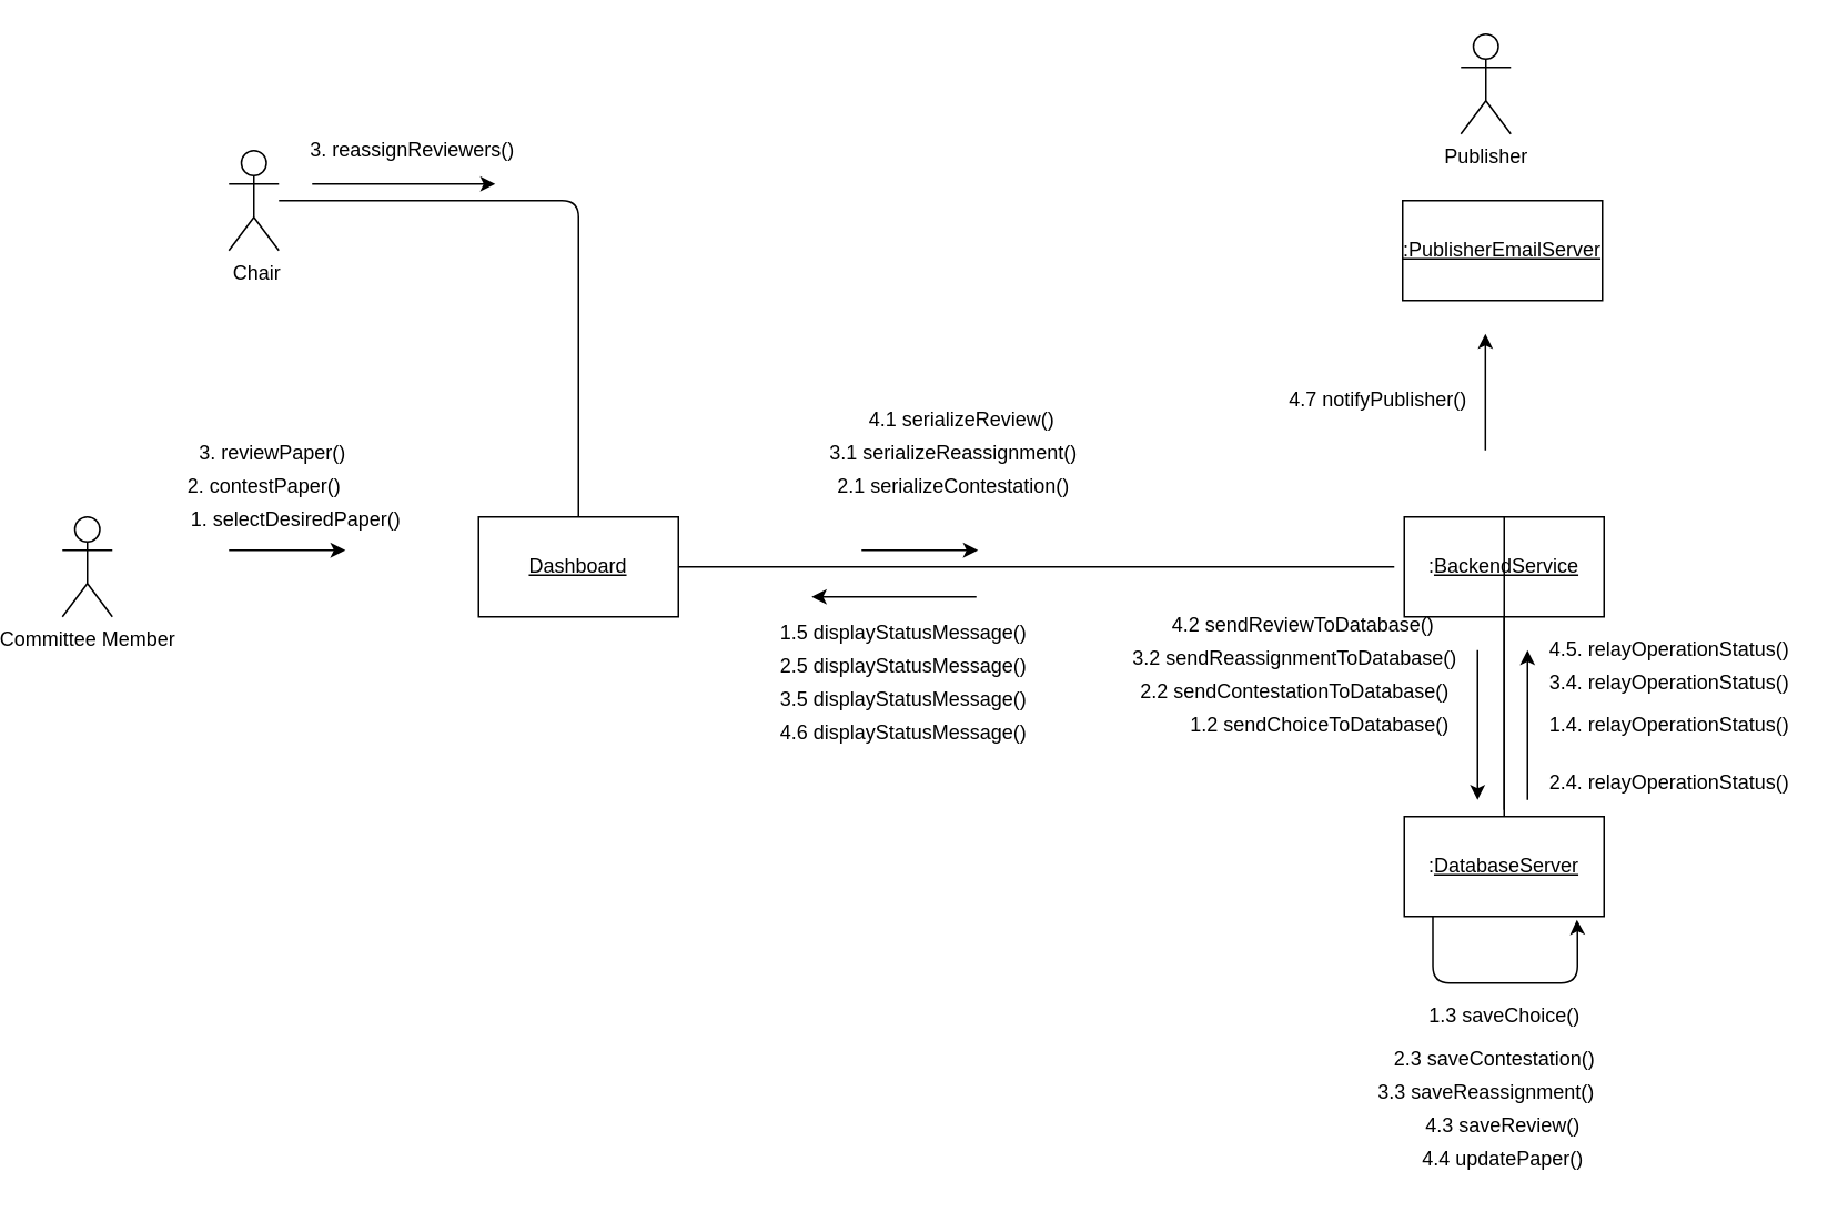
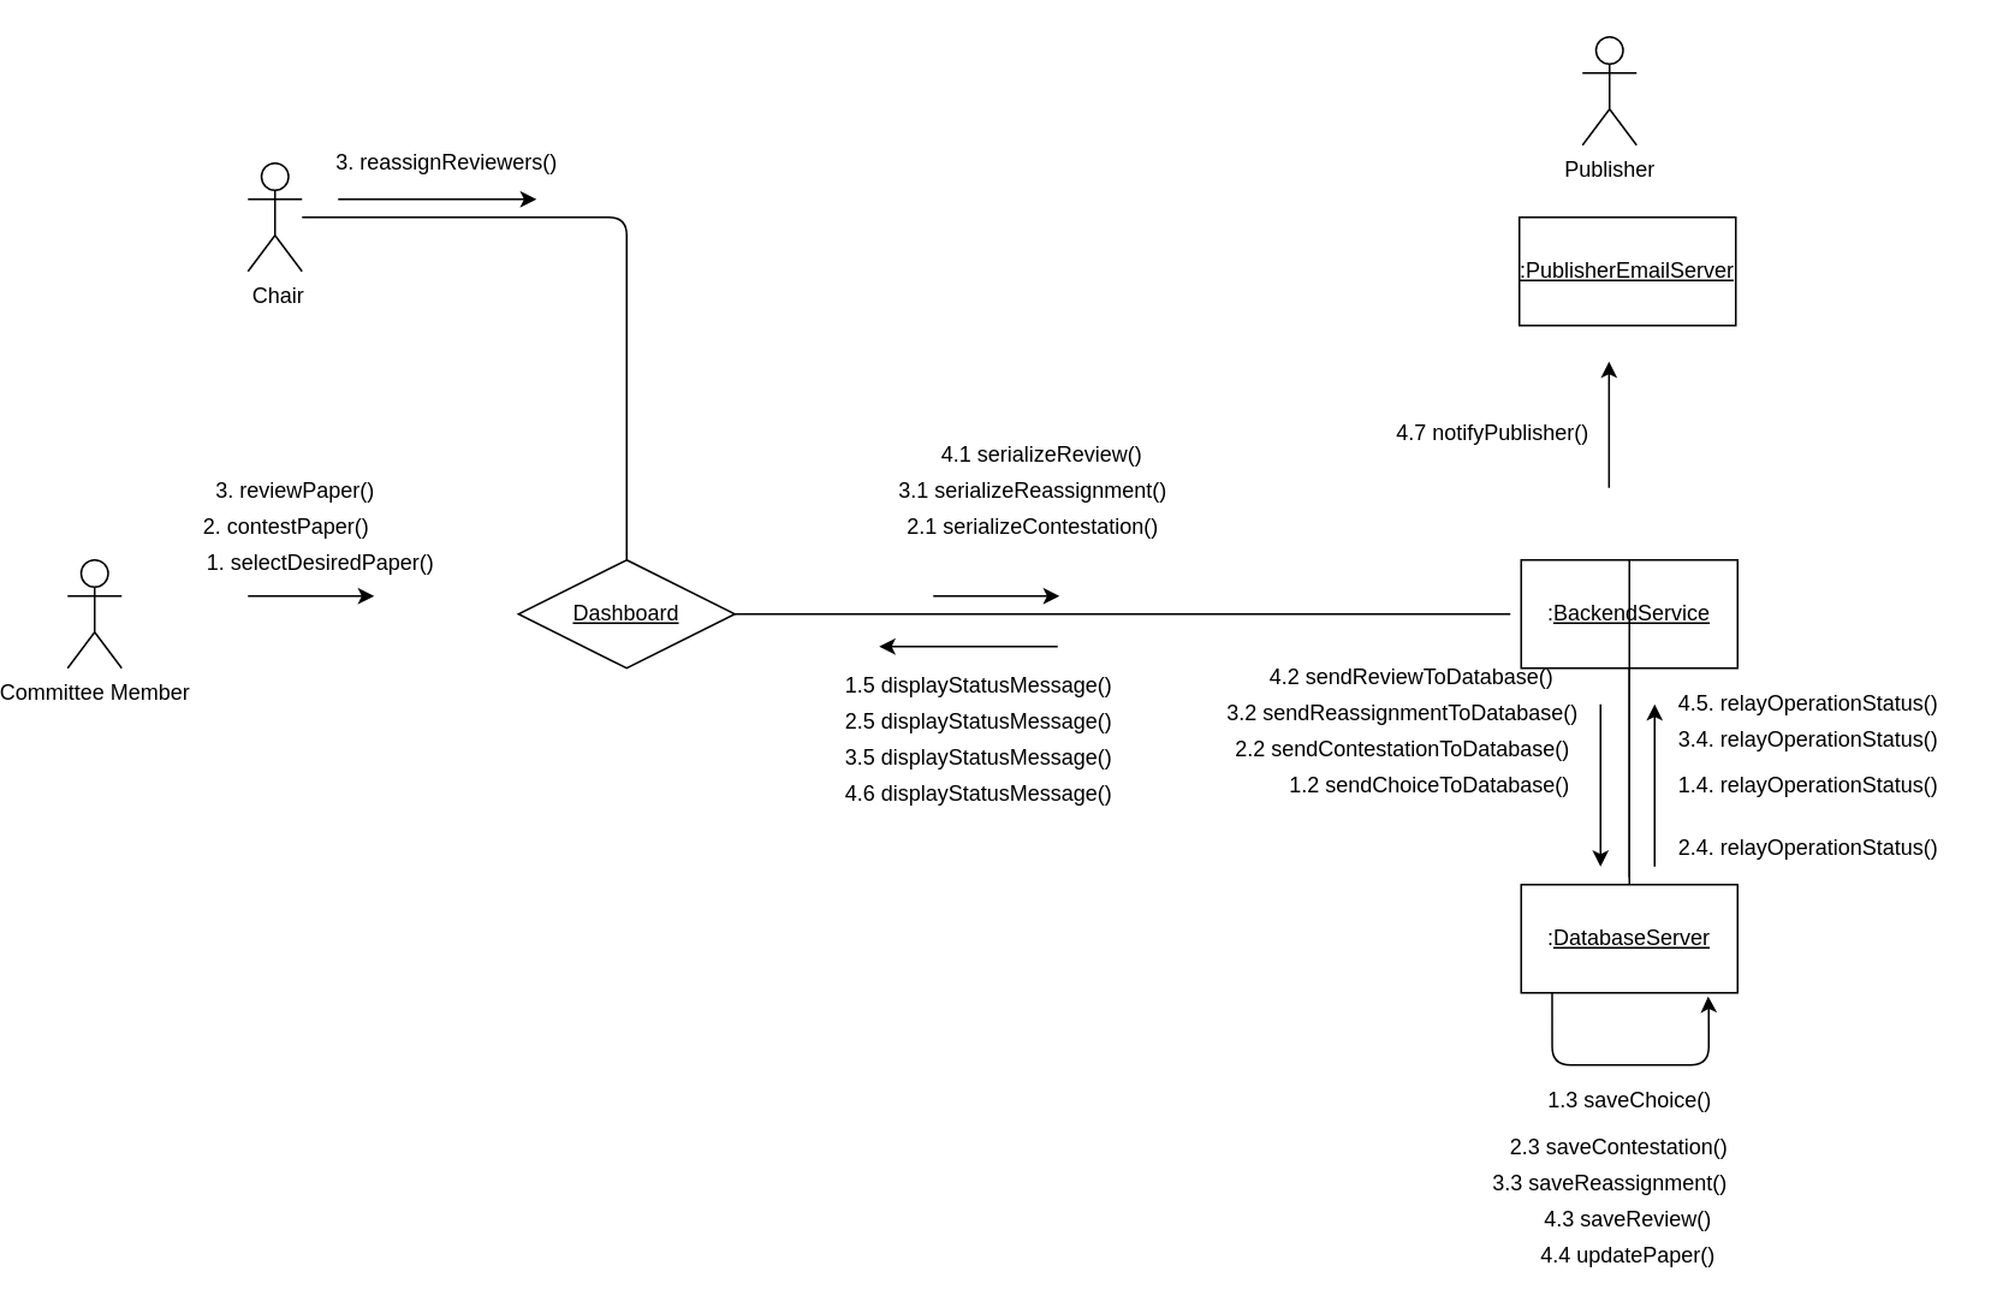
- <mxCell id="2" value="&lt;u&gt;Dashboard&lt;br&gt;&lt;/u&gt;" style="rounded=0;whiteSpace=wrap;html=1;" vertex="1" parent="1"><mxGeometry x="270" y="310" width="120" height="60" as="geometry" /></mxCell>
+ <mxCell id="2" value="&lt;u&gt;Dashboard&lt;br&gt;&lt;/u&gt;" style="rhombus;whiteSpace=wrap;html=1;" vertex="1" parent="1"><mxGeometry x="270" y="310" width="120" height="60" as="geometry" /></mxCell>
